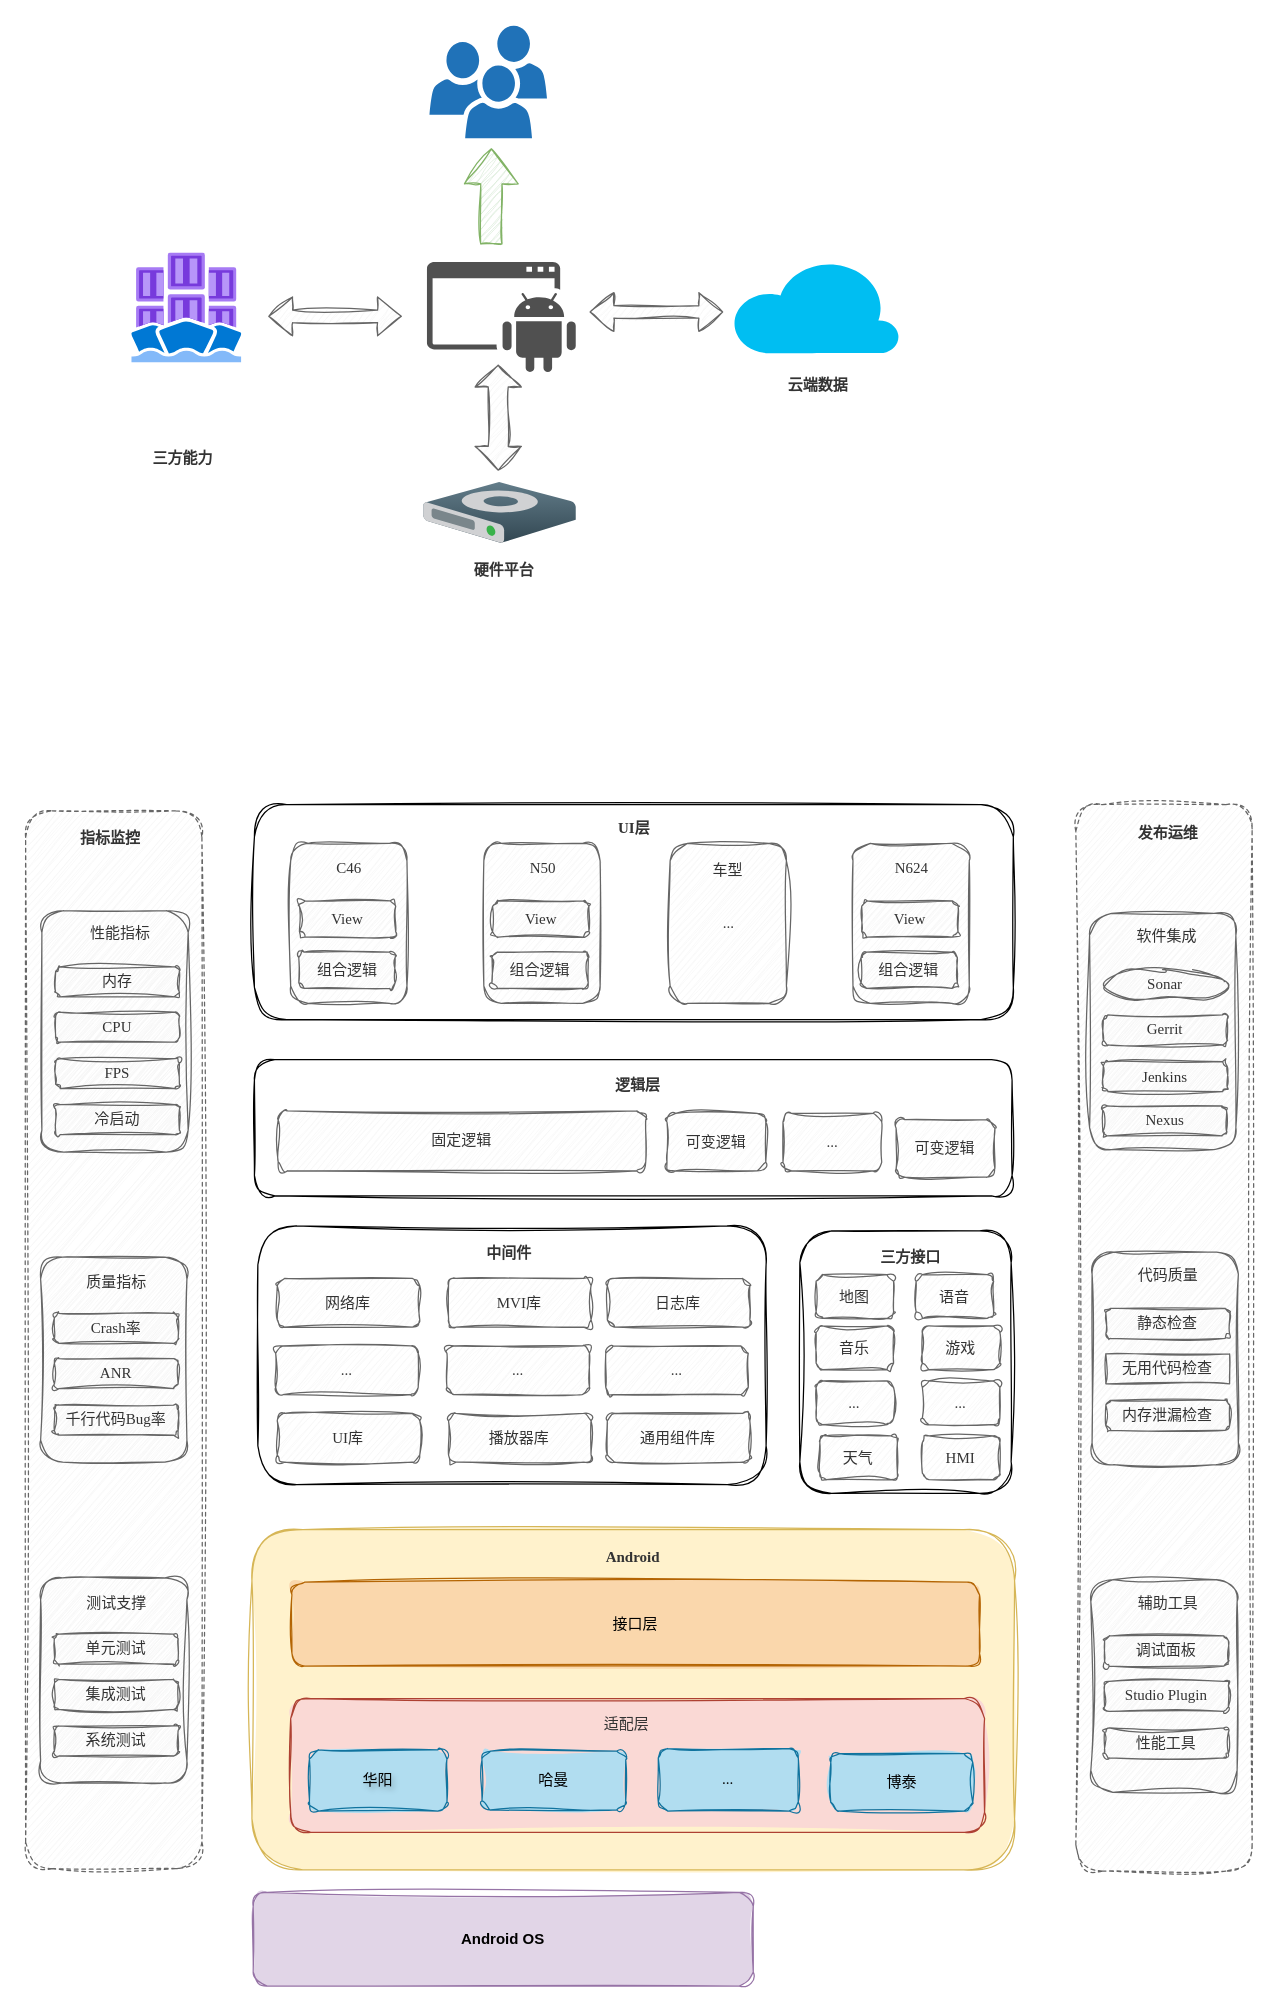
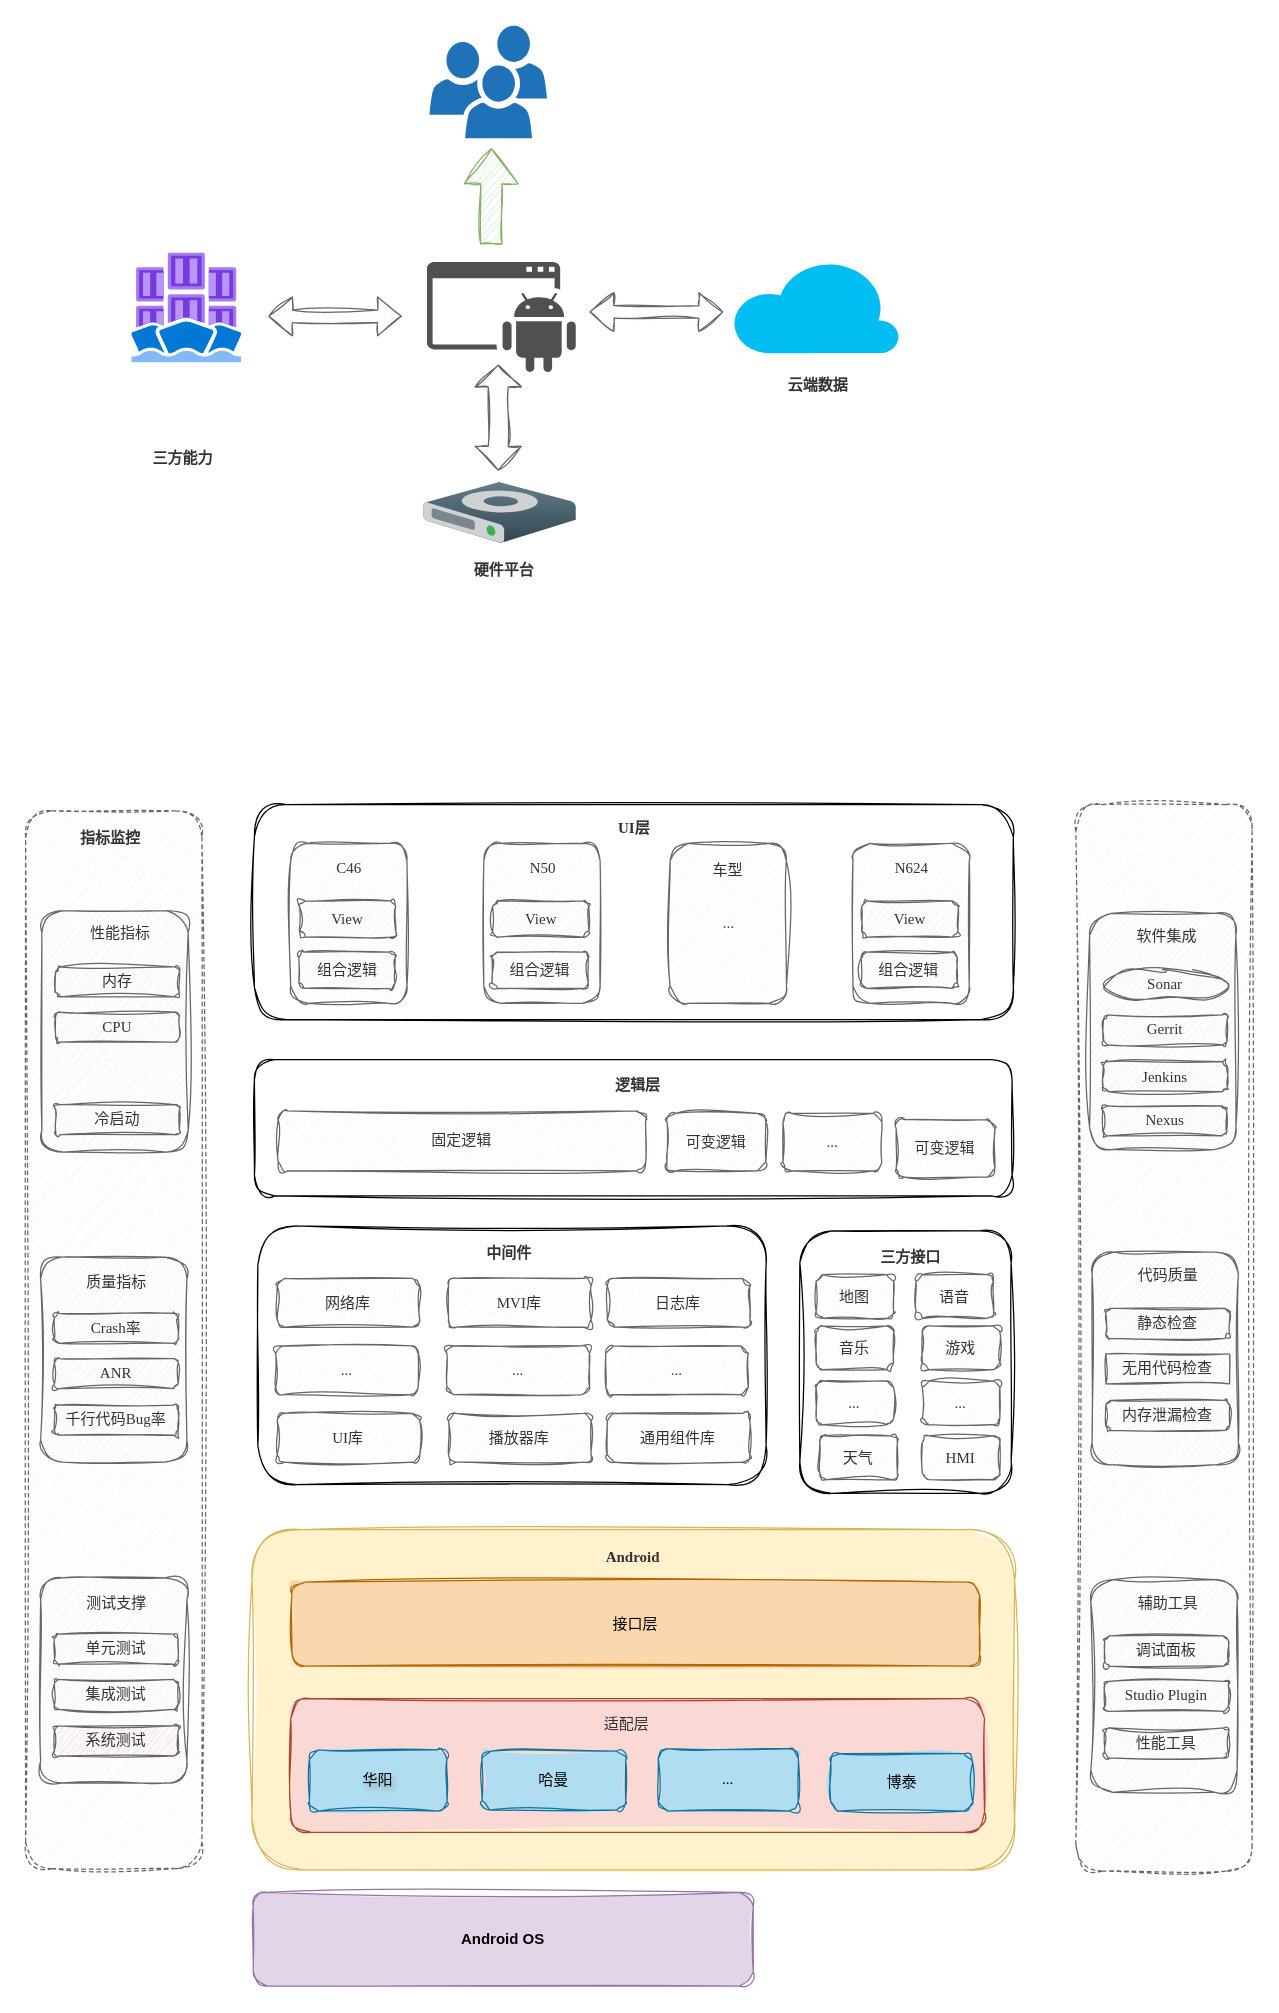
- <mxCell id="68" value="&lt;b&gt;发布运维&lt;/b&gt;" style="text;html=1;align=center;verticalAlign=middle;whiteSpace=wrap;rounded=0;fontFamily=Comic Sans MS;fontSize=12;fontColor=#333333;labelBackgroundColor=none;" vertex="1" parent="1"><mxGeometry x="903.5" y="651" width="60" height="30" as="geometry" /></mxCell>
- <mxCell id="89" value="FPS" style="rounded=1;whiteSpace=wrap;html=1;sketch=1;jiggle=2;curveFitting=1;strokeColor=#666666;align=center;verticalAlign=middle;fontFamily=Comic Sans MS;fontSize=12;fontColor=#333333;labelBackgroundColor=none;fillColor=#f5f5f5;" vertex="1" parent="1"><mxGeometry x="44" y="846.25" width="99" height="24" as="geometry" /></mxCell>
- <mxCell id="101" value="系统测试" style="rounded=1;whiteSpace=wrap;html=1;sketch=1;jiggle=2;curveFitting=1;strokeColor=#666666;align=center;verticalAlign=middle;fontFamily=Comic Sans MS;fontSize=12;fontColor=#333333;labelBackgroundColor=none;fillColor=#f5f5f5;" vertex="1" parent="1"><mxGeometry x="43" y="1379.94" width="99" height="24" as="geometry" /></mxCell>
+ <mxCell id="101" value="系统测试" style="rounded=1;whiteSpace=wrap;html=1;sketch=1;jiggle=2;curveFitting=1;strokeColor=#666666;align=center;verticalAlign=middle;fontFamily=Comic Sans MS;fontSize=12;fontColor=#333333;labelBackgroundColor=none;fillColor=#fad9d5;" vertex="1" parent="1"><mxGeometry x="43" y="1379.94" width="99" height="24" as="geometry" /></mxCell>
